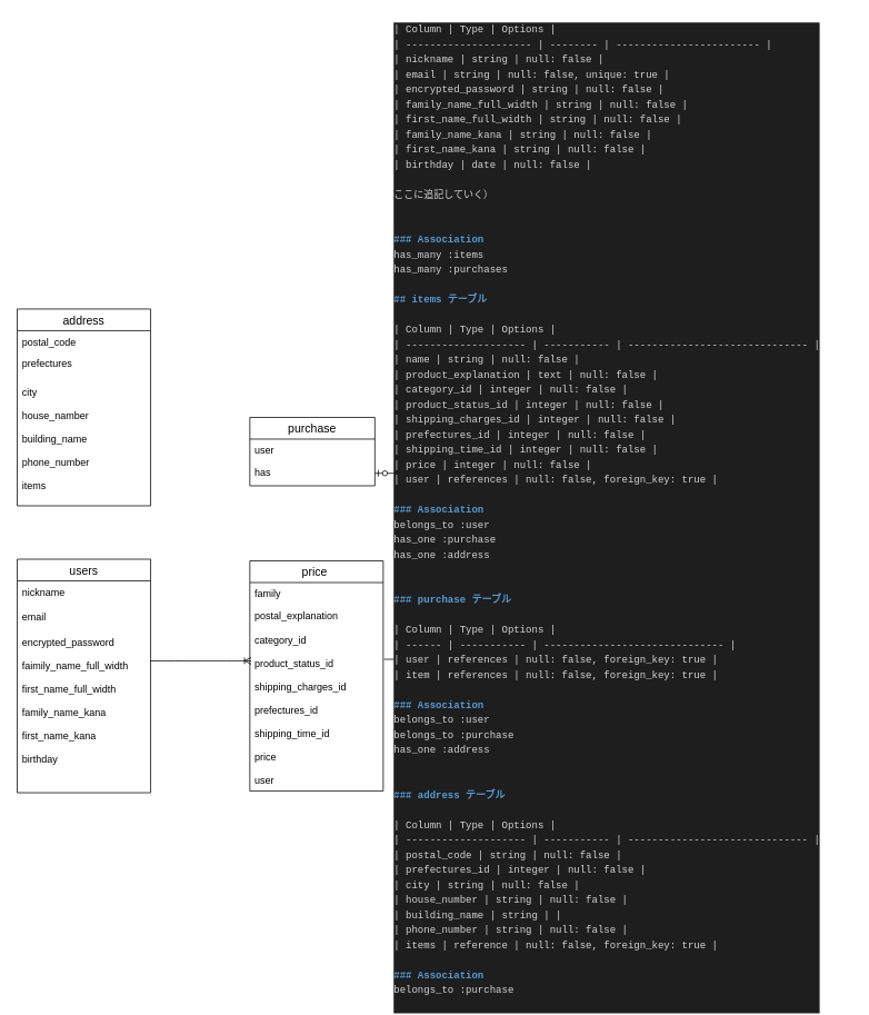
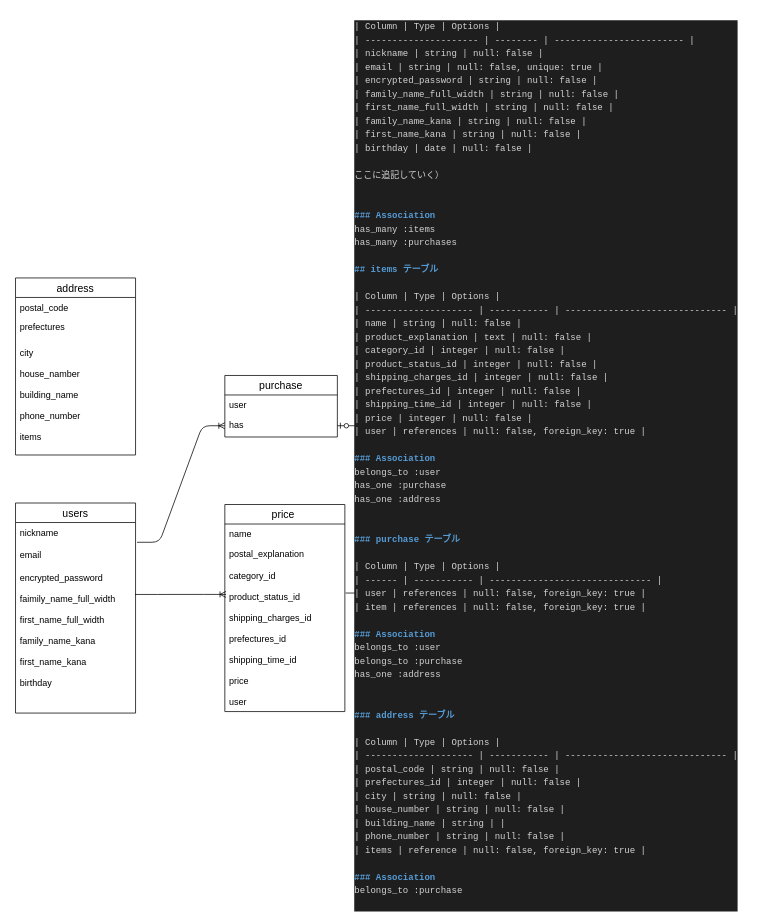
+ <mxCell id="22" value="" style="edgeStyle=entityRelationEdgeStyle;fontSize=12;html=1;endArrow=ERoneToMany;exitX=1.012;exitY=-0.122;exitDx=0;exitDy=0;exitPerimeter=0;entryX=0;entryY=0.5;entryDx=0;entryDy=0;" edge="1" parent="1" source="4" target="14"><mxGeometry width="100" height="100" relative="1" as="geometry"><mxPoint x="220" y="710" as="sourcePoint" /><mxPoint x="372" y="585" as="targetPoint" /></mxGeometry></mxCell>
- <mxCell id="9" value="family" style="text;strokeColor=none;fillColor=none;spacingLeft=4;spacingRight=4;overflow=hidden;rotatable=0;points=[[0,0.5],[1,0.5]];portConstraint=eastwest;fontSize=12;" vertex="1" parent="8"><mxGeometry y="26" width="160" height="26" as="geometry" /></mxCell>
+ <mxCell id="9" value="name" style="text;strokeColor=none;fillColor=none;spacingLeft=4;spacingRight=4;overflow=hidden;rotatable=0;points=[[0,0.5],[1,0.5]];portConstraint=eastwest;fontSize=12;" vertex="1" parent="8"><mxGeometry y="26" width="160" height="26" as="geometry" /></mxCell>
